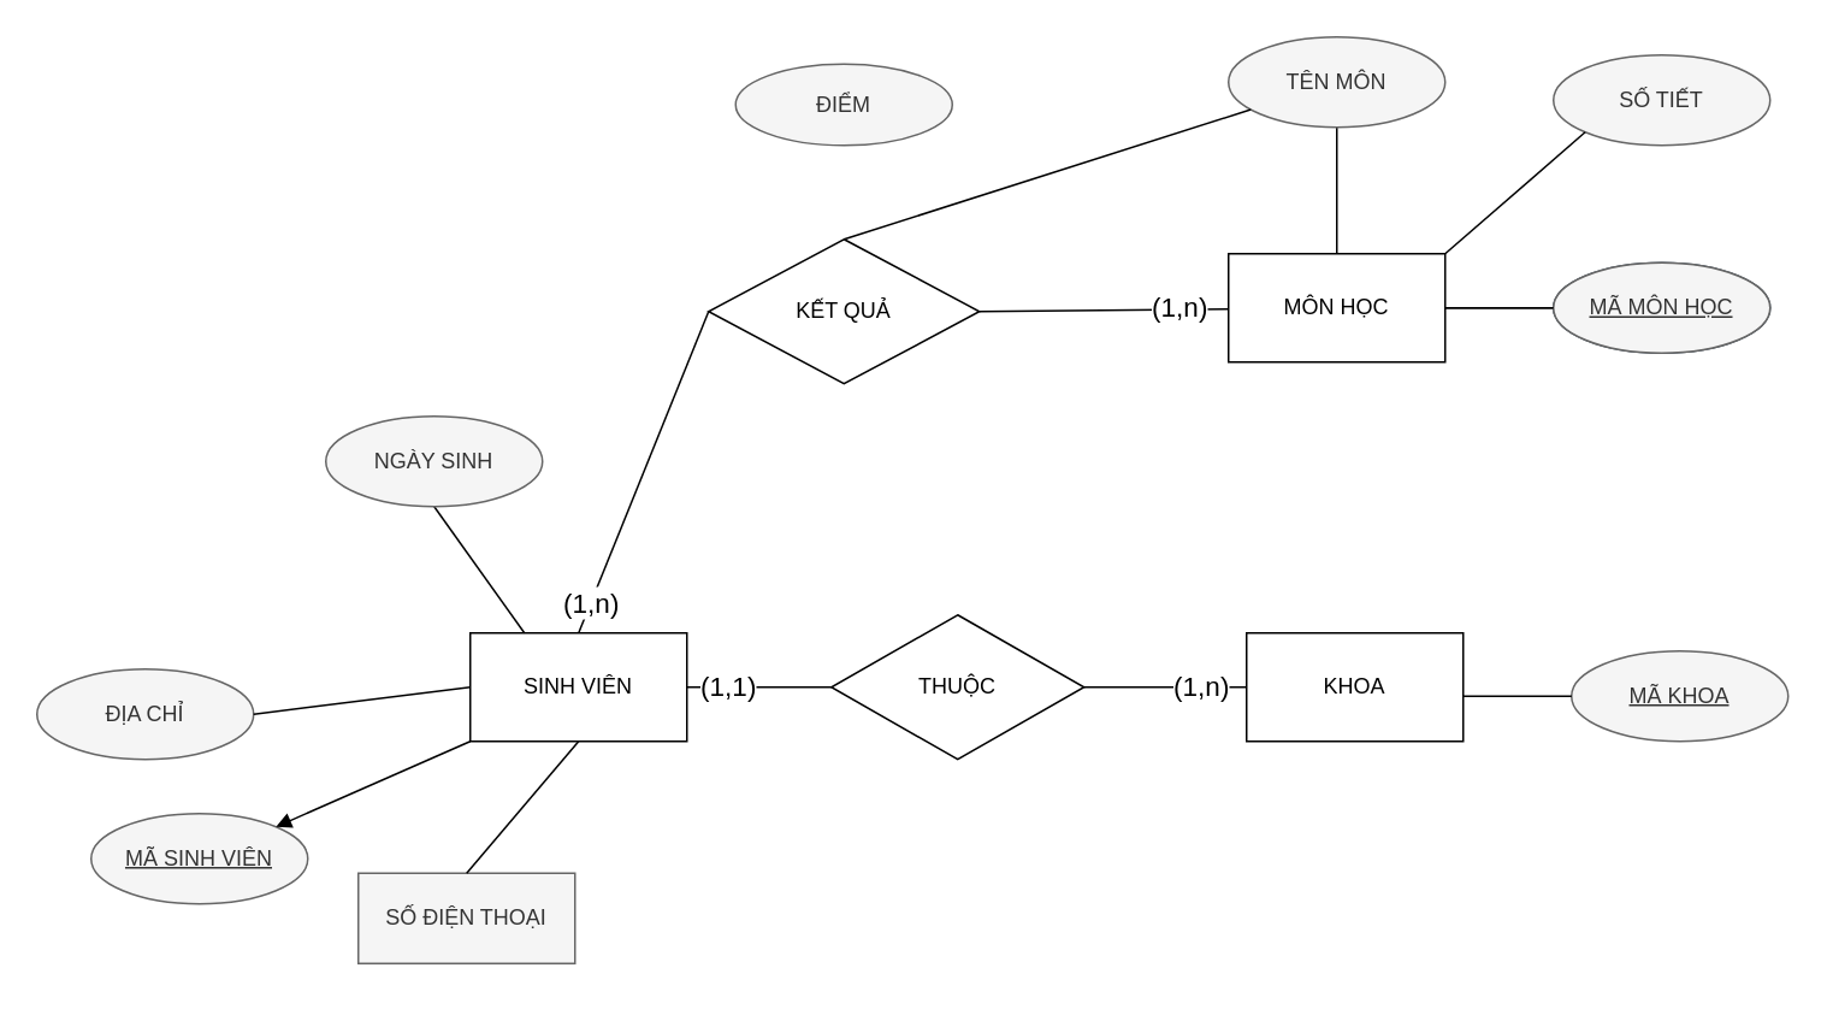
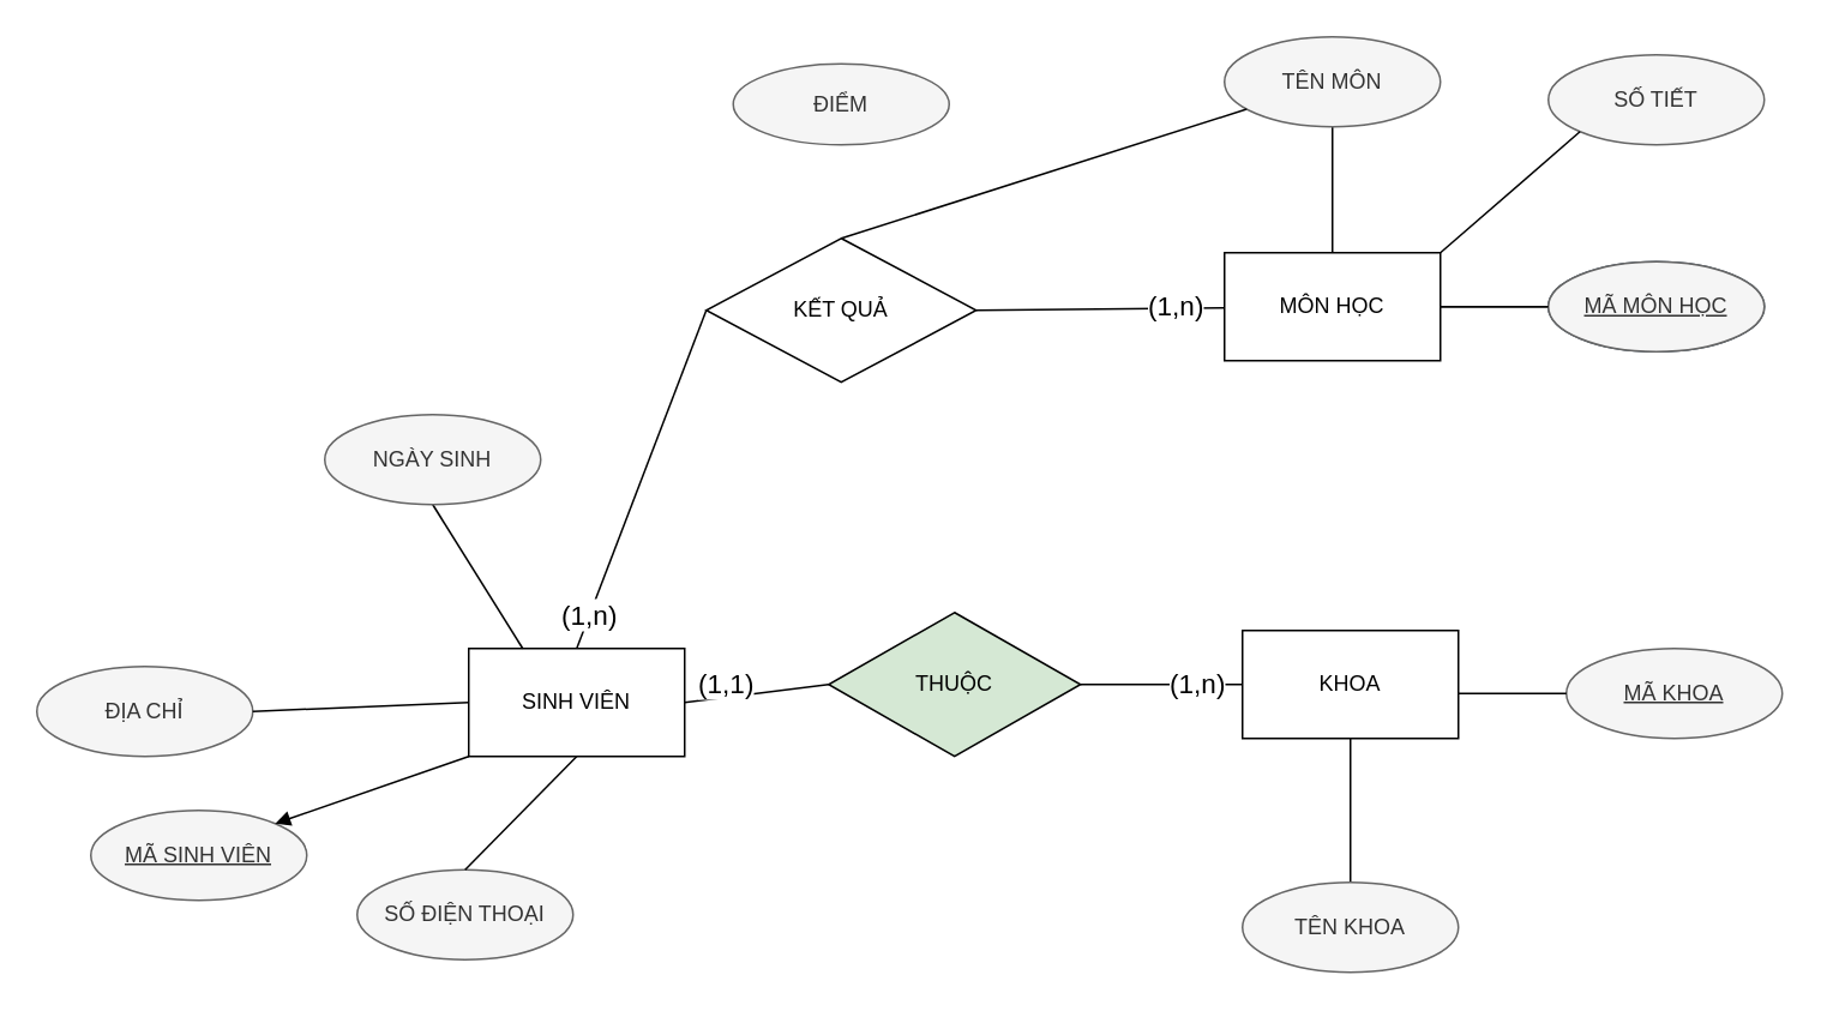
- <mxCell id="2" value="SINH VIÊN" style="rounded=0;whiteSpace=wrap;html=1;" parent="1" vertex="1"><mxGeometry x="260" y="350" width="120" height="60" as="geometry" /></mxCell>
+ <mxCell id="2" value="SINH VIÊN" style="rounded=0;whiteSpace=wrap;html=1;" parent="1" vertex="1"><mxGeometry x="260" y="360" width="120" height="60" as="geometry" /></mxCell>
- <mxCell id="10" value="THUỘC" style="rhombus;whiteSpace=wrap;html=1;" parent="1" vertex="1"><mxGeometry x="460" y="340" width="140" height="80" as="geometry" /></mxCell>
+ <mxCell id="10" value="THUỘC" style="rhombus;whiteSpace=wrap;html=1;fillColor=#d5e8d4;" parent="1" vertex="1"><mxGeometry x="460" y="340" width="140" height="80" as="geometry" /></mxCell>
+ <mxCell id="19" value="" style="endArrow=none;html=1;exitX=0.5;exitY=1;exitDx=0;exitDy=0;entryX=0.5;entryY=1;entryDx=0;entryDy=0;" parent="1" source="20" target="4" edge="1"><mxGeometry width="50" height="50" relative="1" as="geometry"><mxPoint x="910.8" y="375" as="sourcePoint" /><mxPoint x="750" y="355" as="targetPoint" /></mxGeometry></mxCell>
- <mxCell id="29" value="SỐ ĐIỆN THOẠI" style="whiteSpace=wrap;html=1;fillColor=#f5f5f5;fontColor=#333333;strokeColor=#666666;rounded=0;" parent="1" vertex="1"><mxGeometry x="198" y="483" width="120" height="50" as="geometry" /></mxCell>
+ <mxCell id="29" value="SỐ ĐIỆN THOẠI" style="ellipse;whiteSpace=wrap;html=1;fillColor=#f5f5f5;fontColor=#333333;strokeColor=#666666;" parent="1" vertex="1"><mxGeometry x="198" y="483" width="120" height="50" as="geometry" /></mxCell>
+ <mxCell id="20" value="TÊN KHOA" style="ellipse;whiteSpace=wrap;html=1;fillColor=#f5f5f5;fontColor=#333333;strokeColor=#666666;" parent="1" vertex="1"><mxGeometry x="690" y="490" width="120" height="50" as="geometry" /></mxCell>
